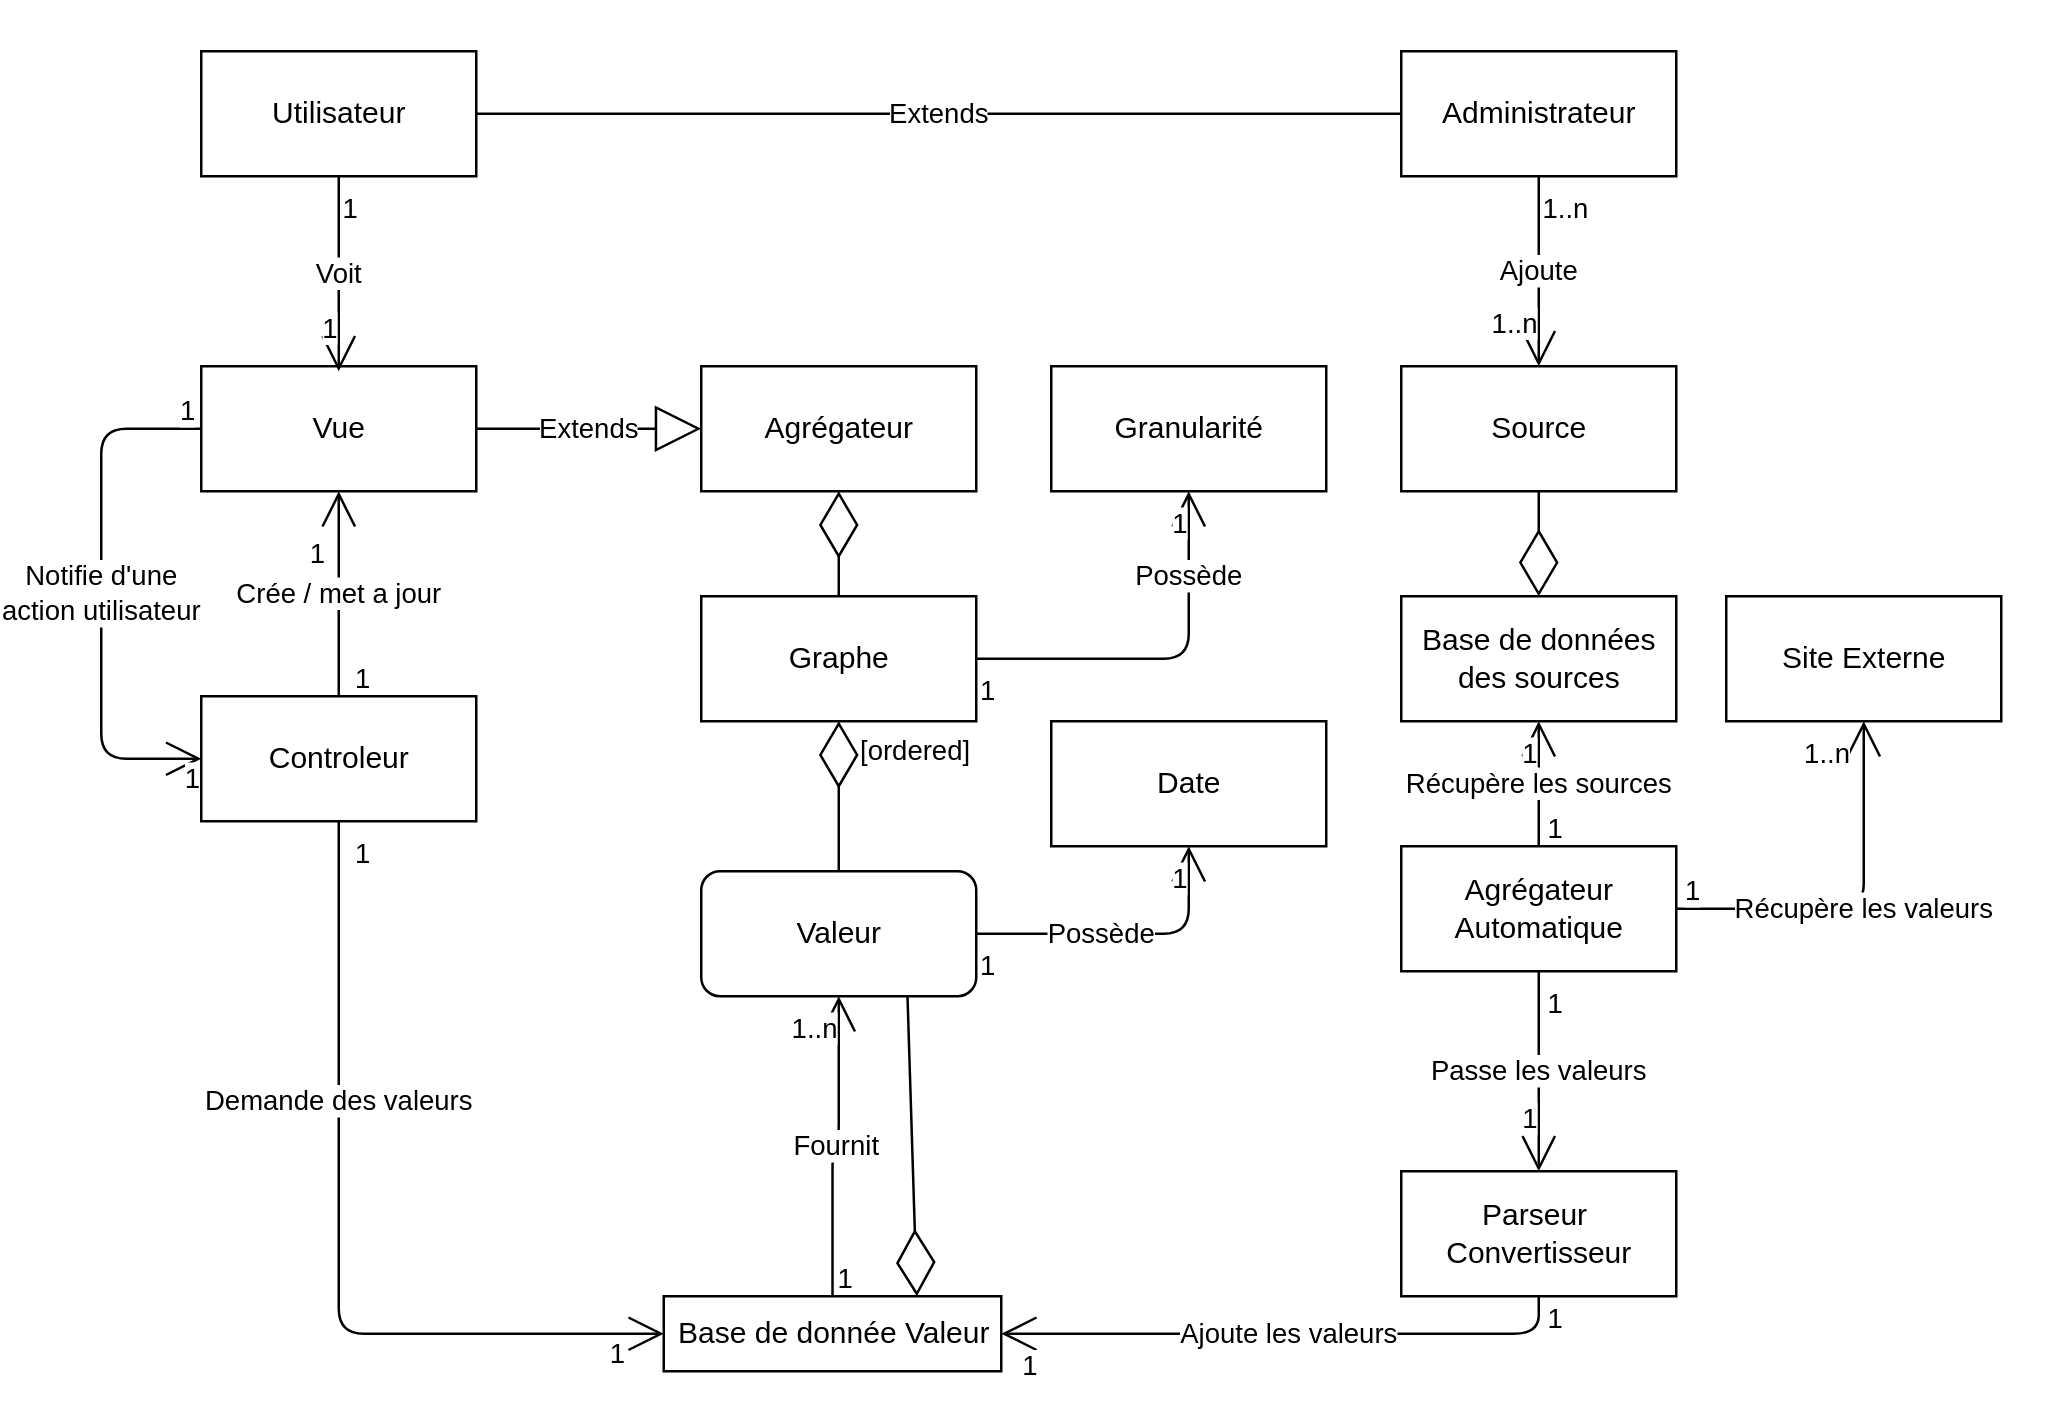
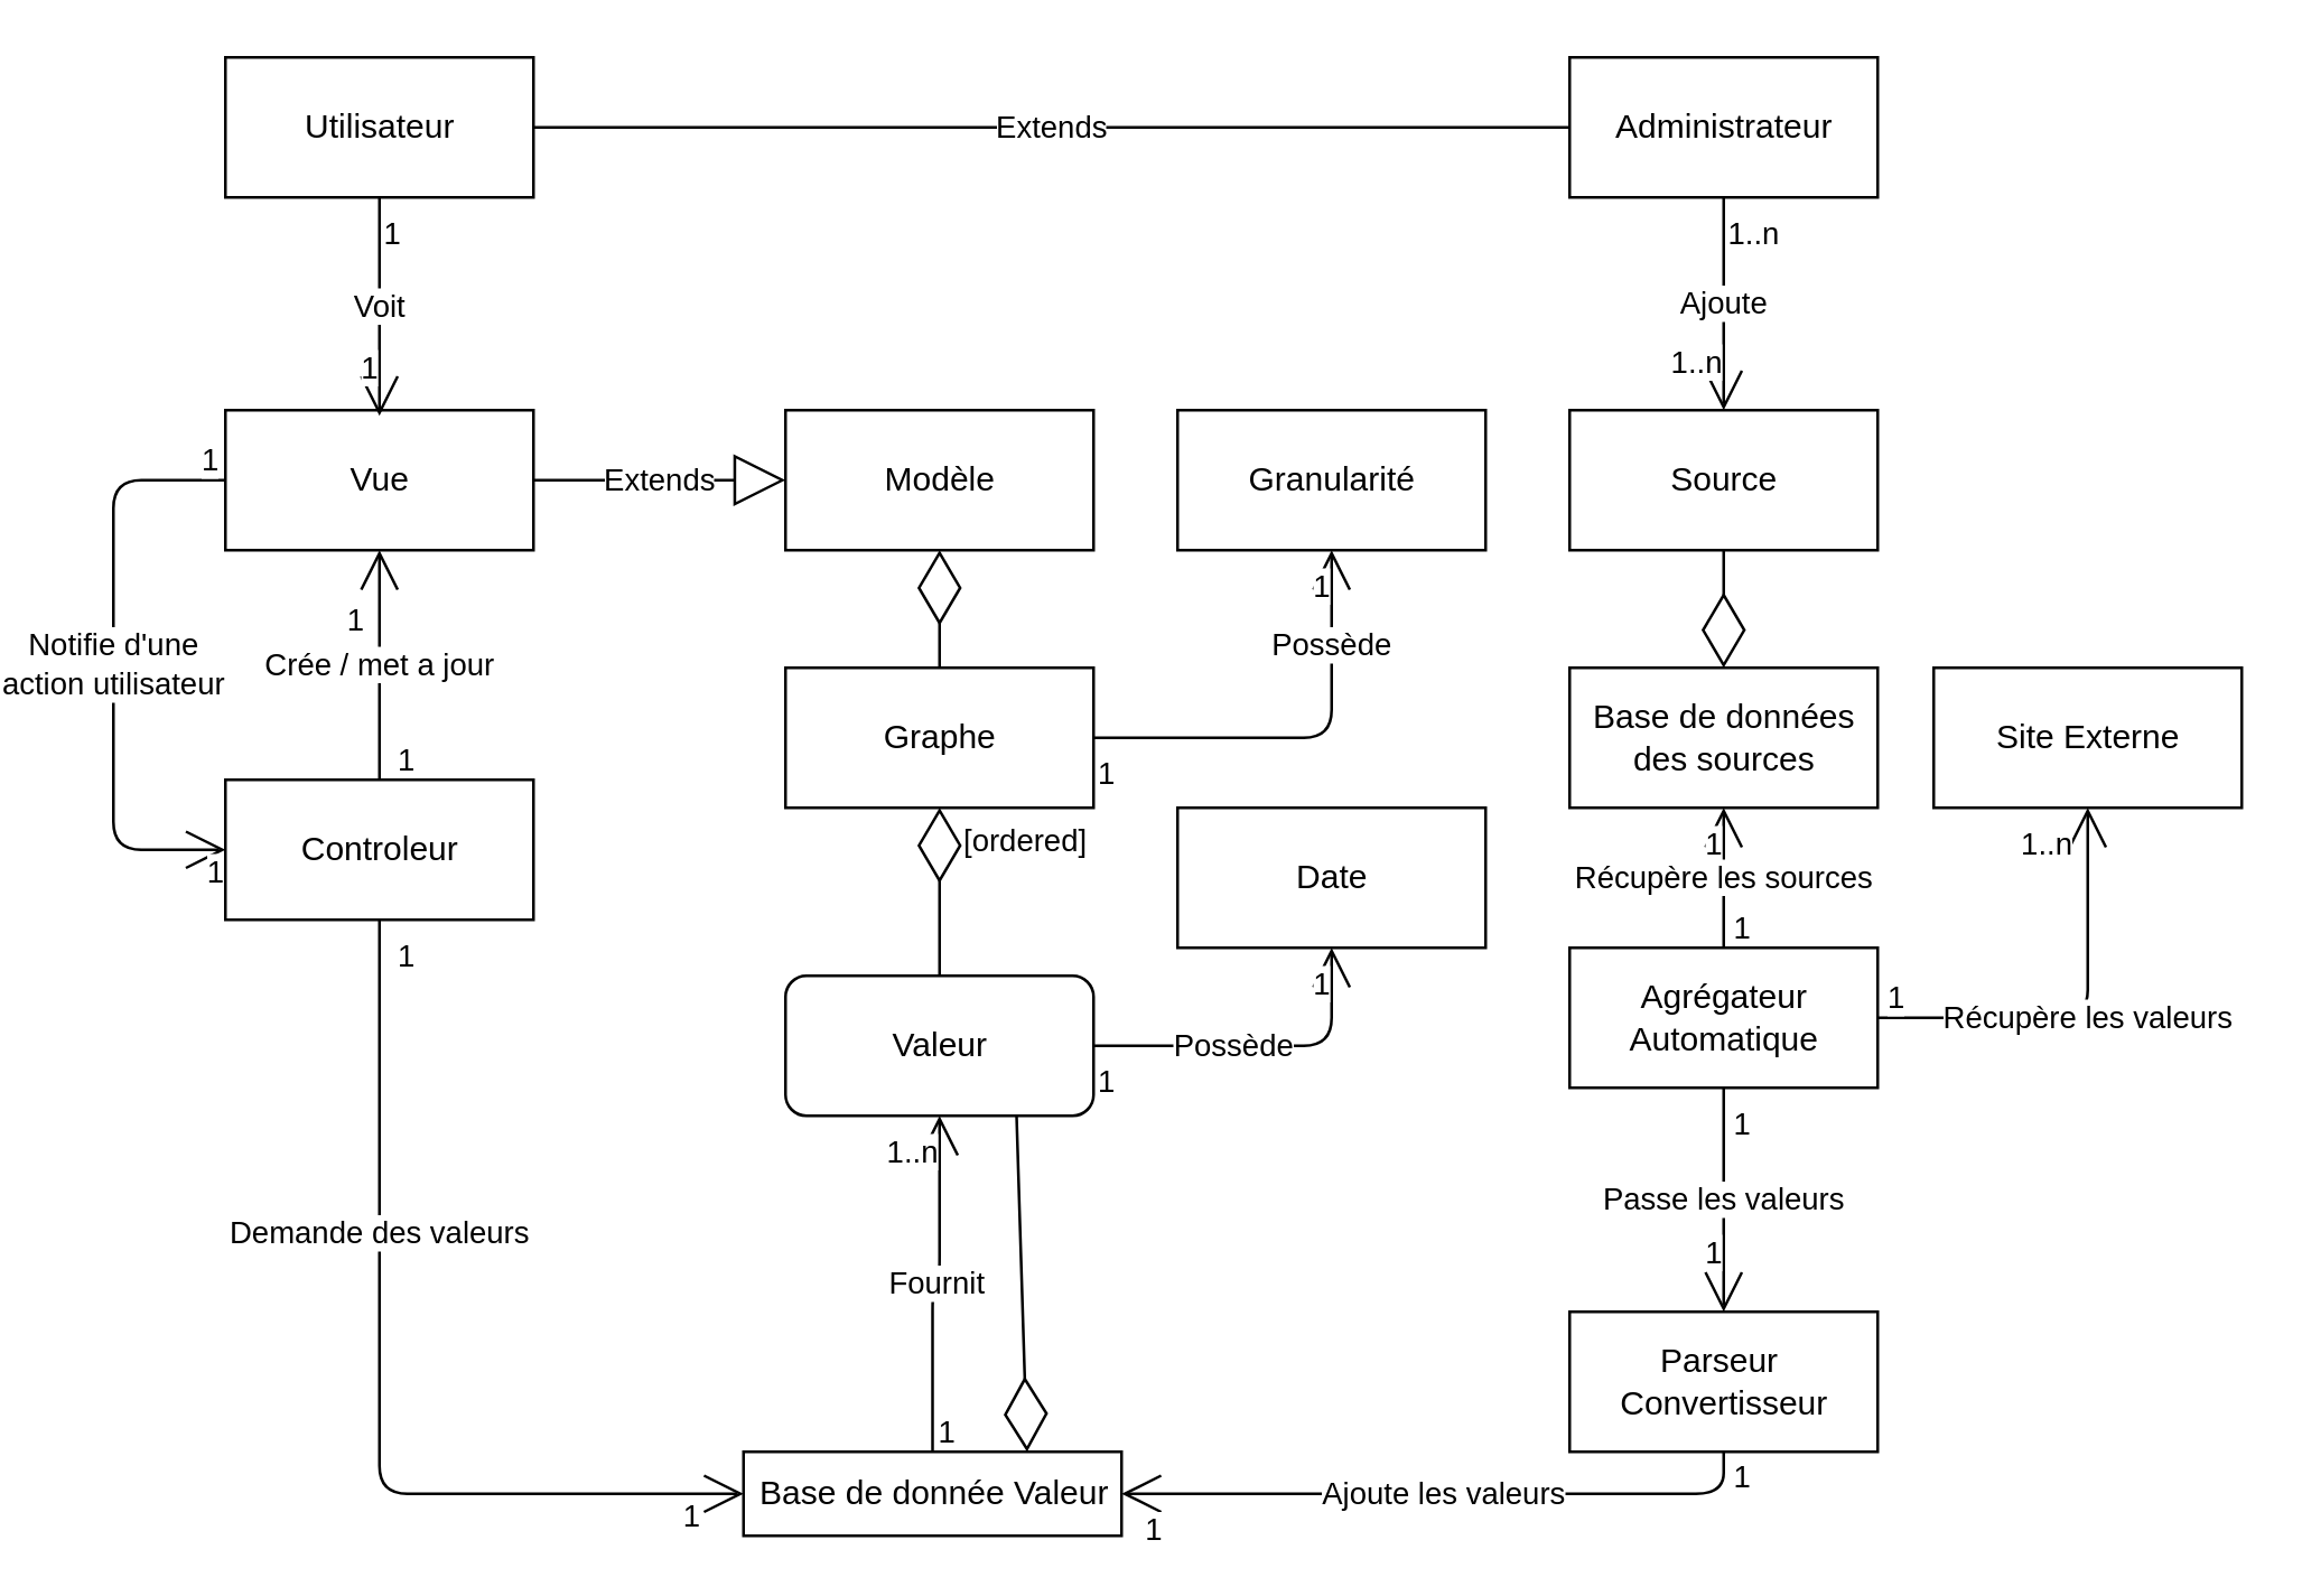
- <mxCell id="10" value="Agrégateur" style="html=1;" vertex="1" parent="1"><mxGeometry x="260" y="146" width="110" height="50" as="geometry" /></mxCell>
+ <mxCell id="10" value="Modèle" style="html=1;" vertex="1" parent="1"><mxGeometry x="260" y="146" width="110" height="50" as="geometry" /></mxCell>
